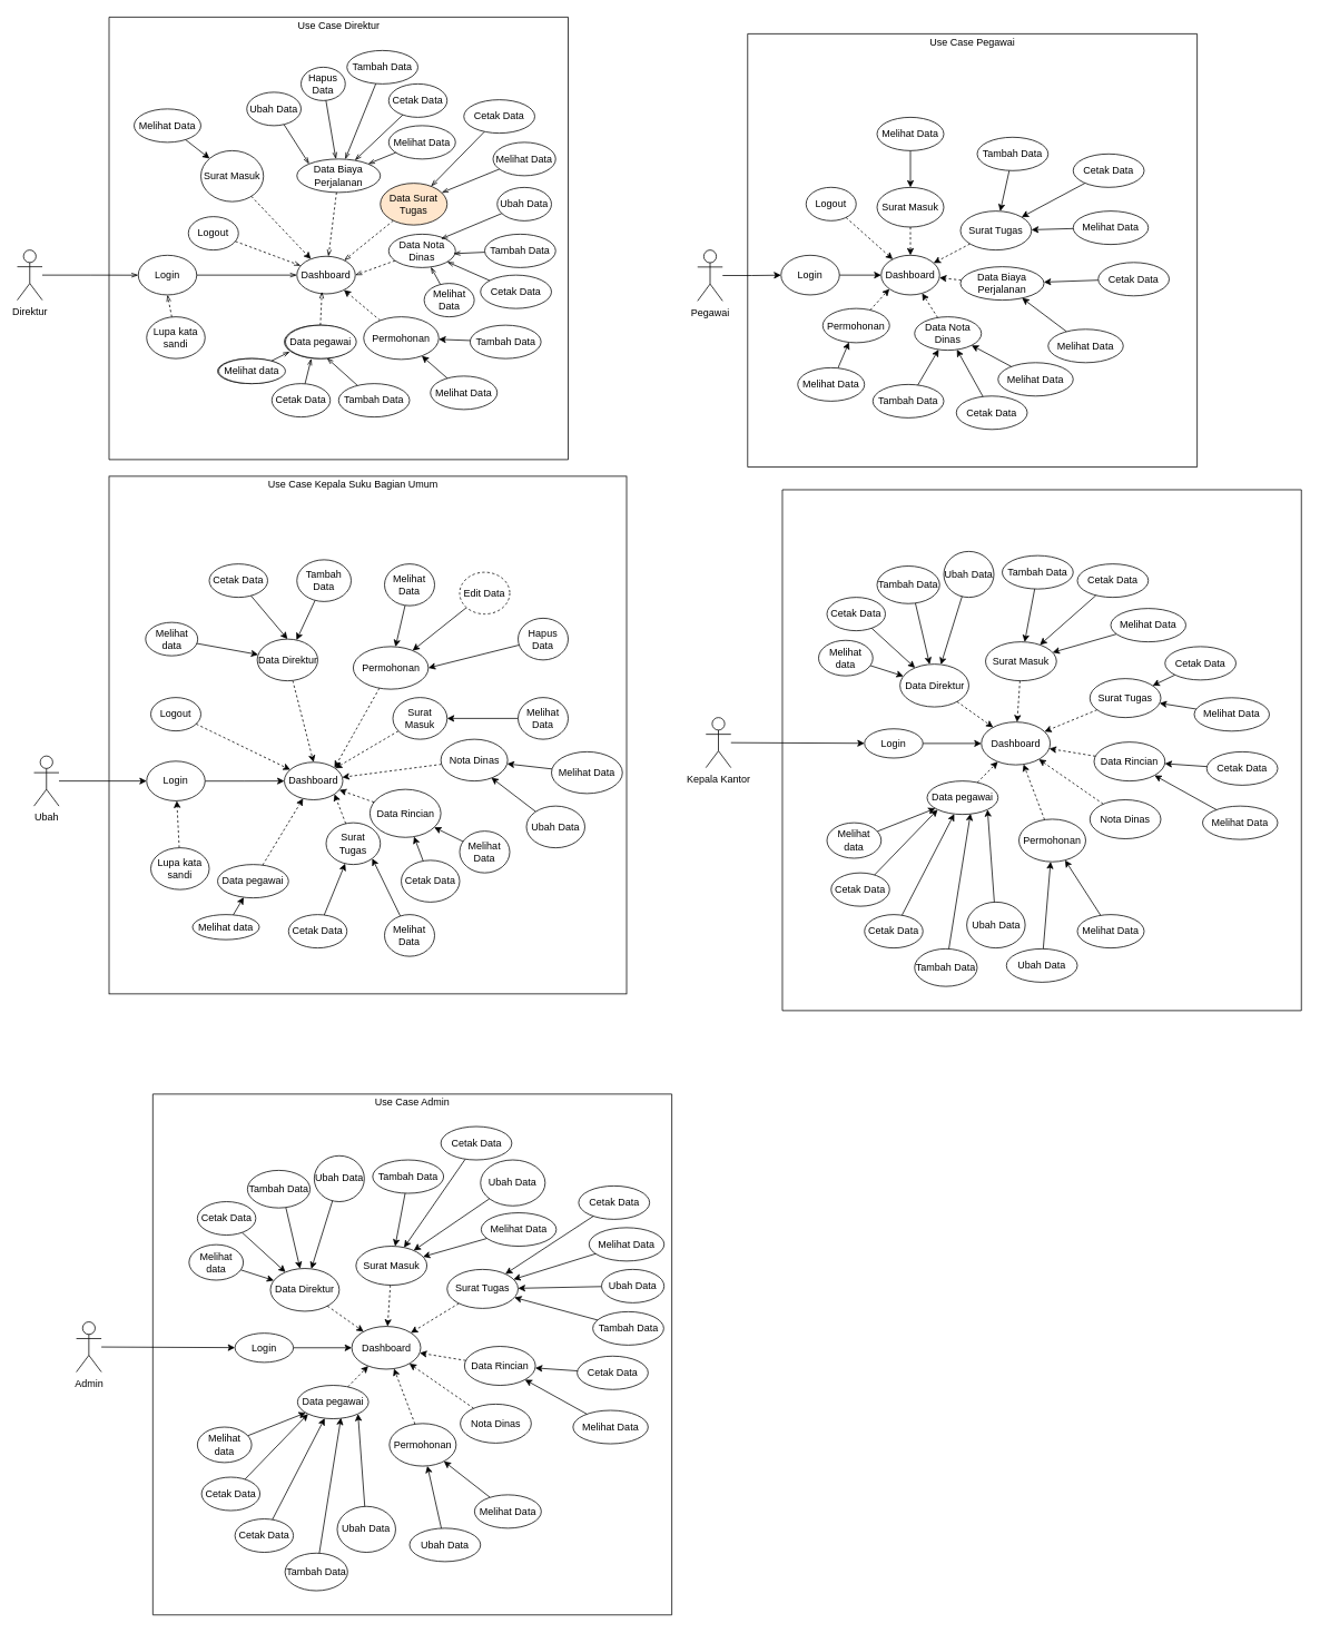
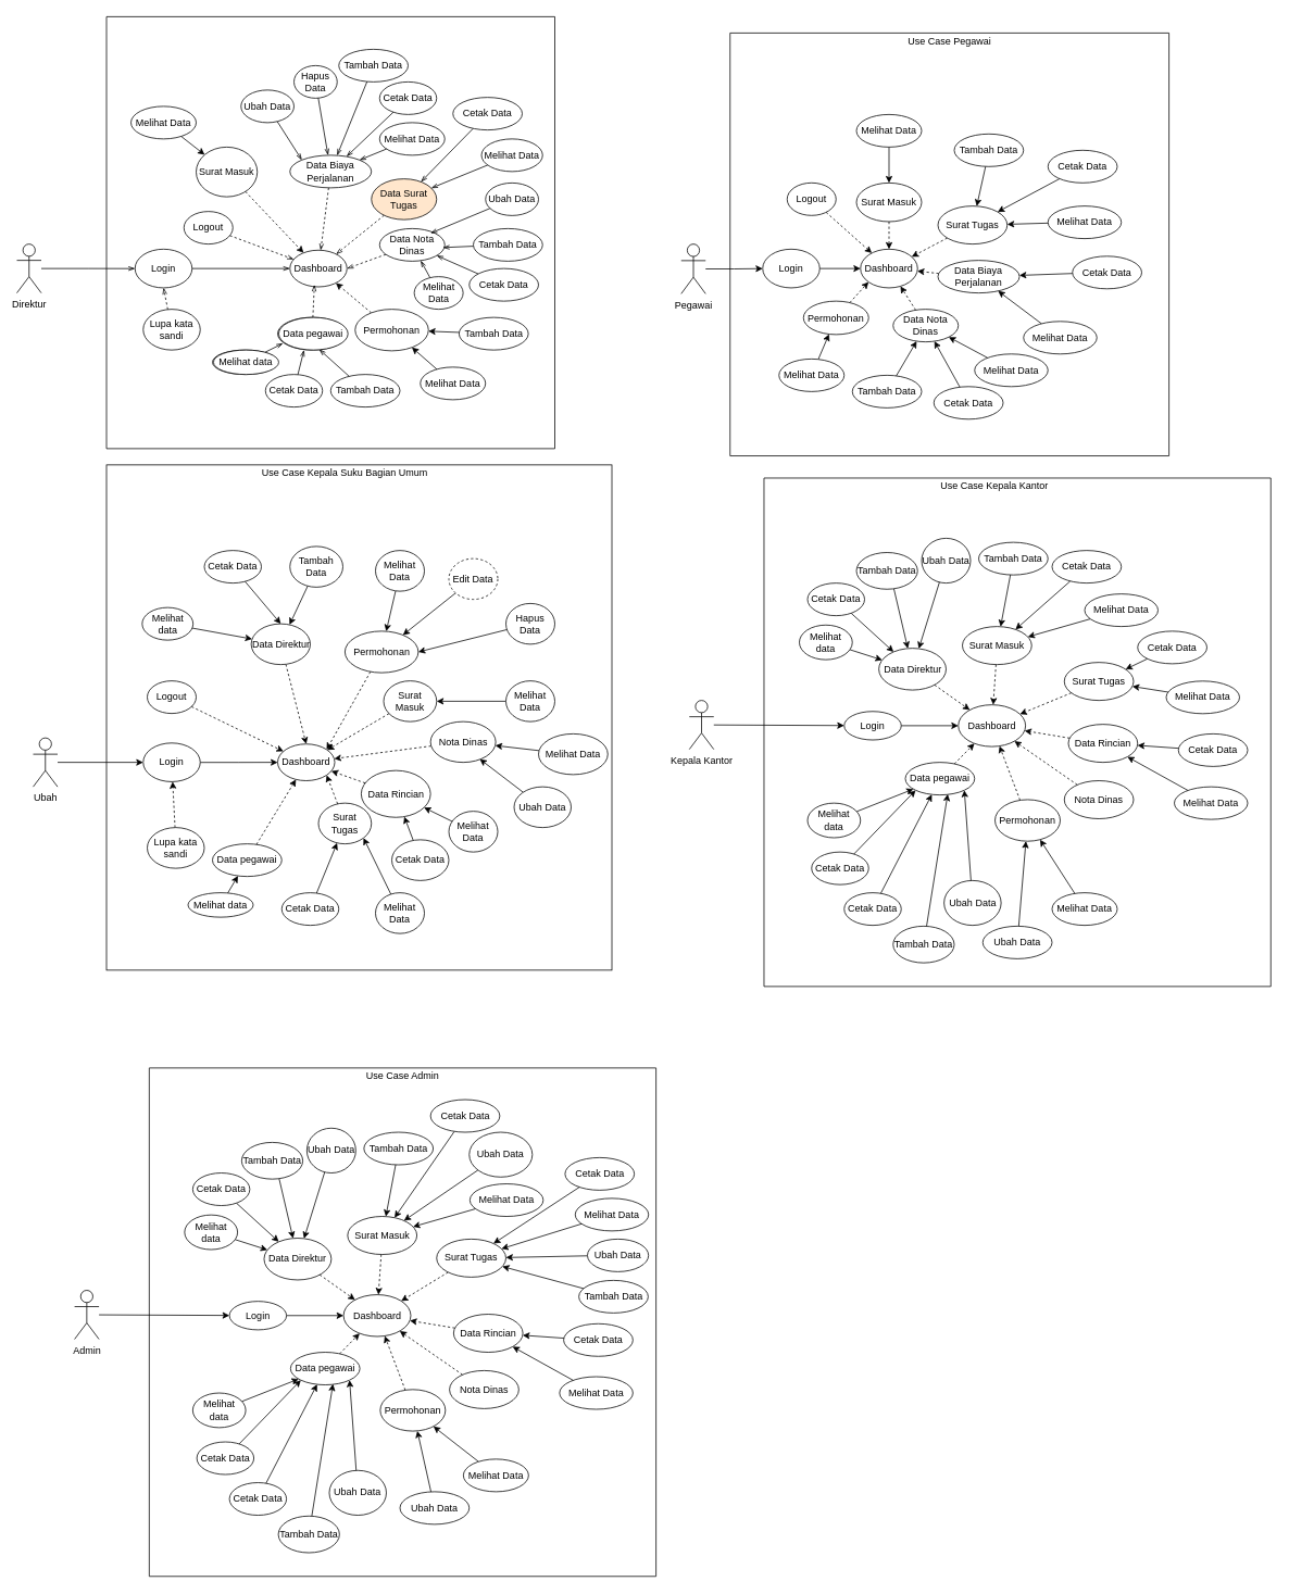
- <mxCell id="36" value="Use Case Direktur" style="text;html=1;strokeColor=none;fillColor=none;align=center;verticalAlign=middle;whiteSpace=wrap;rounded=0;" parent="1" vertex="1"><mxGeometry x="302.5" y="20" width="205" height="20" as="geometry" /></mxCell>
+ <mxCell id="209" value="Use Case Kepala Kantor" style="text;html=1;strokeColor=none;fillColor=none;align=center;verticalAlign=middle;whiteSpace=wrap;rounded=0;" vertex="1" parent="208"><mxGeometry x="180.37" width="205" height="20" as="geometry" /></mxCell>
